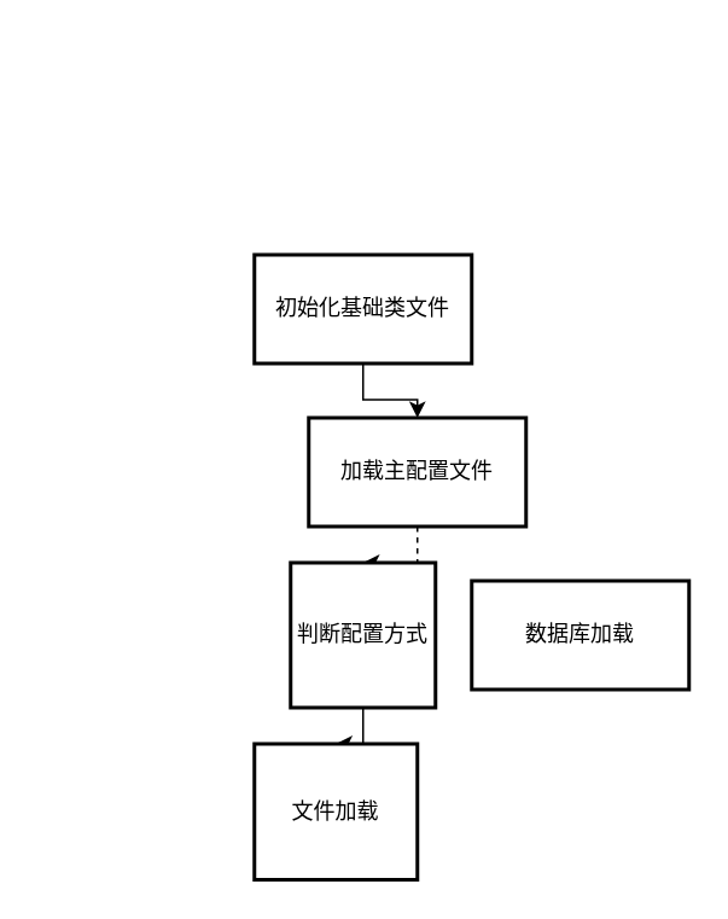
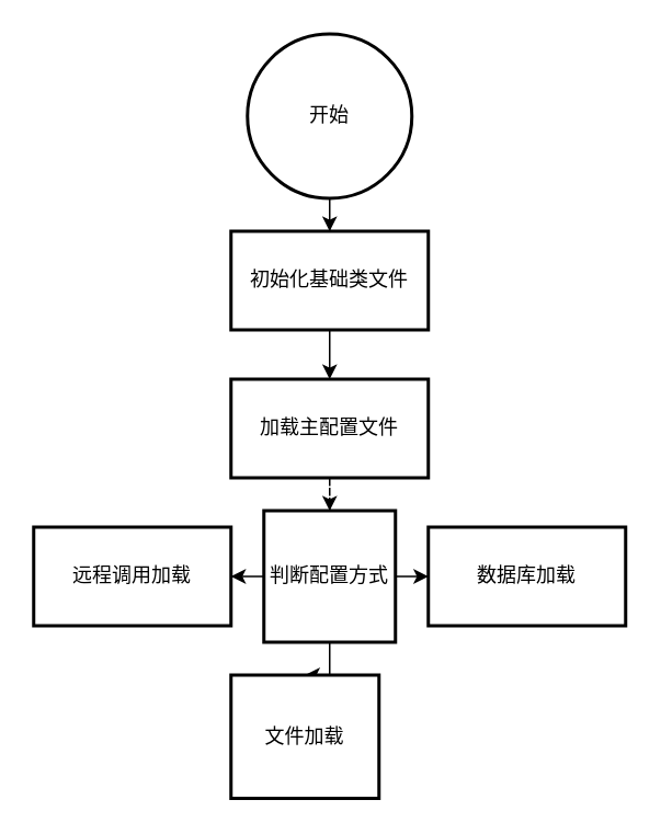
+ <mxCell id="3" value="开始" style="strokeWidth=2;html=1;shape=mxgraph.flowchart.start_2;whiteSpace=wrap;" vertex="1" parent="1"><mxGeometry x="150" y="20" width="100" height="100" as="geometry" /></mxCell>
+ <mxCell id="2" value="" style="edgeStyle=orthogonalEdgeStyle;rounded=0;orthogonalLoop=1;jettySize=auto;html=1;" edge="1" parent="1" source="3" target="14"><mxGeometry relative="1" as="geometry" /></mxCell>
- <mxCell id="5" value="加载主配置文件" style="whiteSpace=wrap;html=1;strokeWidth=2;" vertex="1" parent="1"><mxGeometry x="170" y="230" width="120" height="60" as="geometry" /></mxCell>
+ <mxCell id="5" value="加载主配置文件" style="whiteSpace=wrap;html=1;strokeWidth=2;" vertex="1" parent="1"><mxGeometry x="140" y="230" width="120" height="60" as="geometry" /></mxCell>
+ <mxCell id="12" value="远程调用加载" style="whiteSpace=wrap;html=1;strokeWidth=2;" vertex="1" parent="1"><mxGeometry x="20" y="320" width="120" height="60" as="geometry" /></mxCell>
+ <mxCell id="8" value="" style="edgeStyle=orthogonalEdgeStyle;rounded=0;orthogonalLoop=1;jettySize=auto;html=1;" edge="1" parent="1" source="9" target="12"><mxGeometry relative="1" as="geometry" /></mxCell>
+ <mxCell id="6" value="" style="edgeStyle=orthogonalEdgeStyle;rounded=0;orthogonalLoop=1;jettySize=auto;html=1;" edge="1" parent="1" source="9" target="10"><mxGeometry relative="1" as="geometry" /></mxCell>
